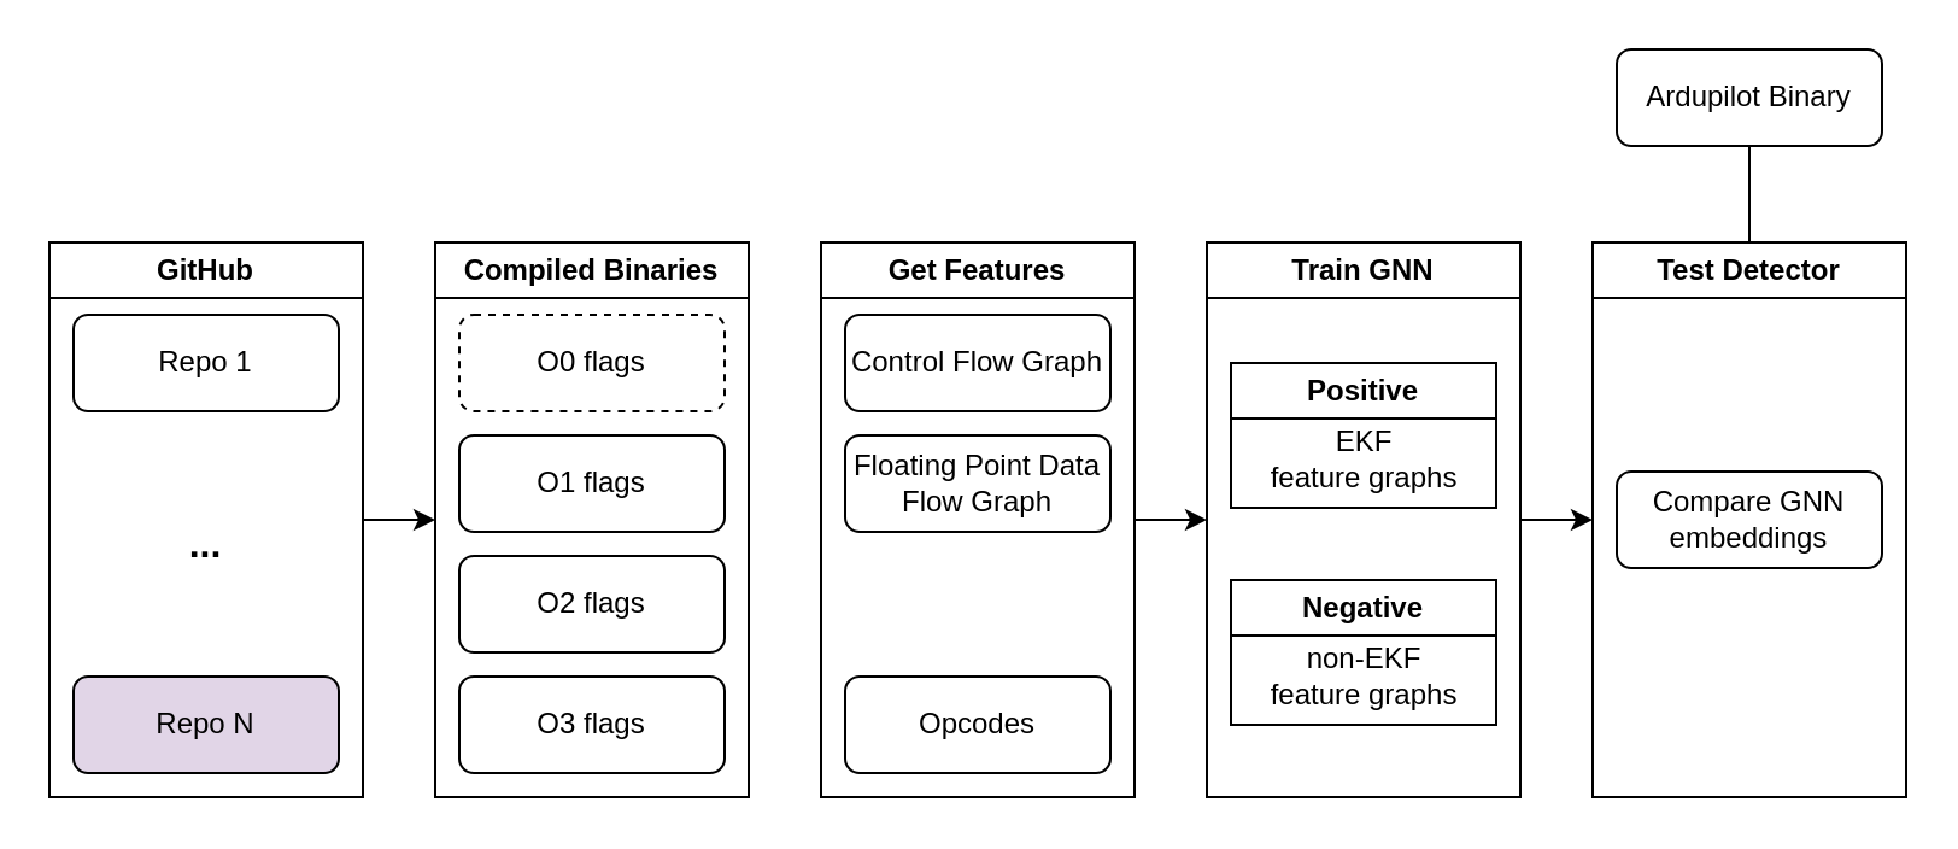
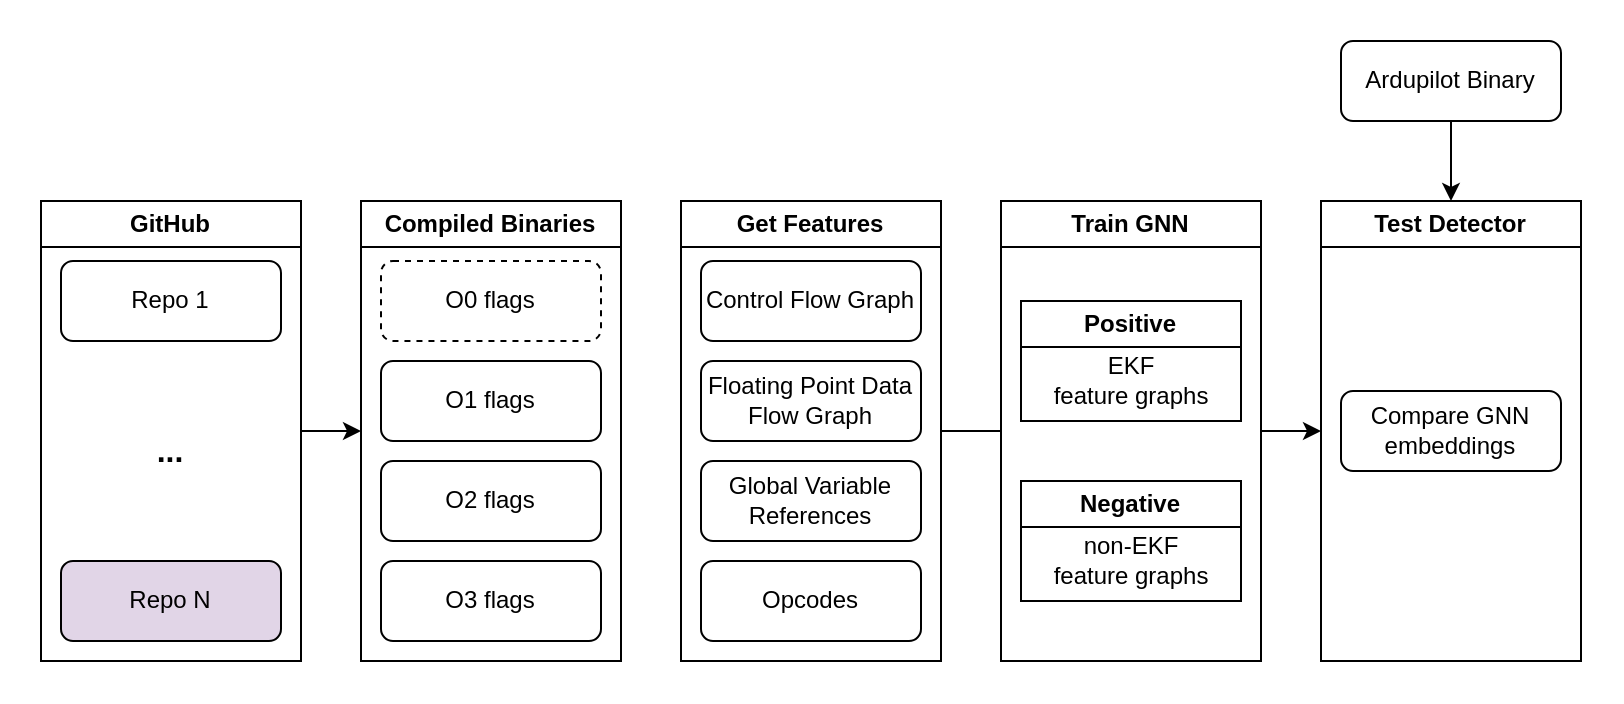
- <mxCell id="26" style="edgeStyle=orthogonalEdgeStyle;rounded=0;orthogonalLoop=1;jettySize=auto;html=1;entryX=0.5;entryY=0;entryDx=0;entryDy=0;endArrow=none;" edge="1" parent="1" source="27" target="24"><mxGeometry relative="1" as="geometry" /></mxCell>
+ <mxCell id="26" style="edgeStyle=orthogonalEdgeStyle;rounded=0;orthogonalLoop=1;jettySize=auto;html=1;entryX=0.5;entryY=0;entryDx=0;entryDy=0;" edge="1" parent="1" source="27" target="24"><mxGeometry relative="1" as="geometry" /></mxCell>
- <mxCell id="18" style="edgeStyle=orthogonalEdgeStyle;rounded=0;orthogonalLoop=1;jettySize=auto;html=1;exitX=1;exitY=0.5;exitDx=0;exitDy=0;entryX=0;entryY=0.5;entryDx=0;entryDy=0;" edge="1" parent="1" source="19" target="13"><mxGeometry relative="1" as="geometry" /></mxCell>
+ <mxCell id="18" style="edgeStyle=orthogonalEdgeStyle;rounded=0;orthogonalLoop=1;jettySize=auto;html=1;exitX=1;exitY=0.5;exitDx=0;exitDy=0;entryX=0;entryY=0.5;entryDx=0;entryDy=0;endArrow=none;" edge="1" parent="1" source="19" target="13"><mxGeometry relative="1" as="geometry" /></mxCell>
+ <mxCell id="22" value="Global Variable References" style="rounded=1;whiteSpace=wrap;html=1;" vertex="1" parent="19"><mxGeometry x="10" y="130" width="110" height="40" as="geometry" /></mxCell>
